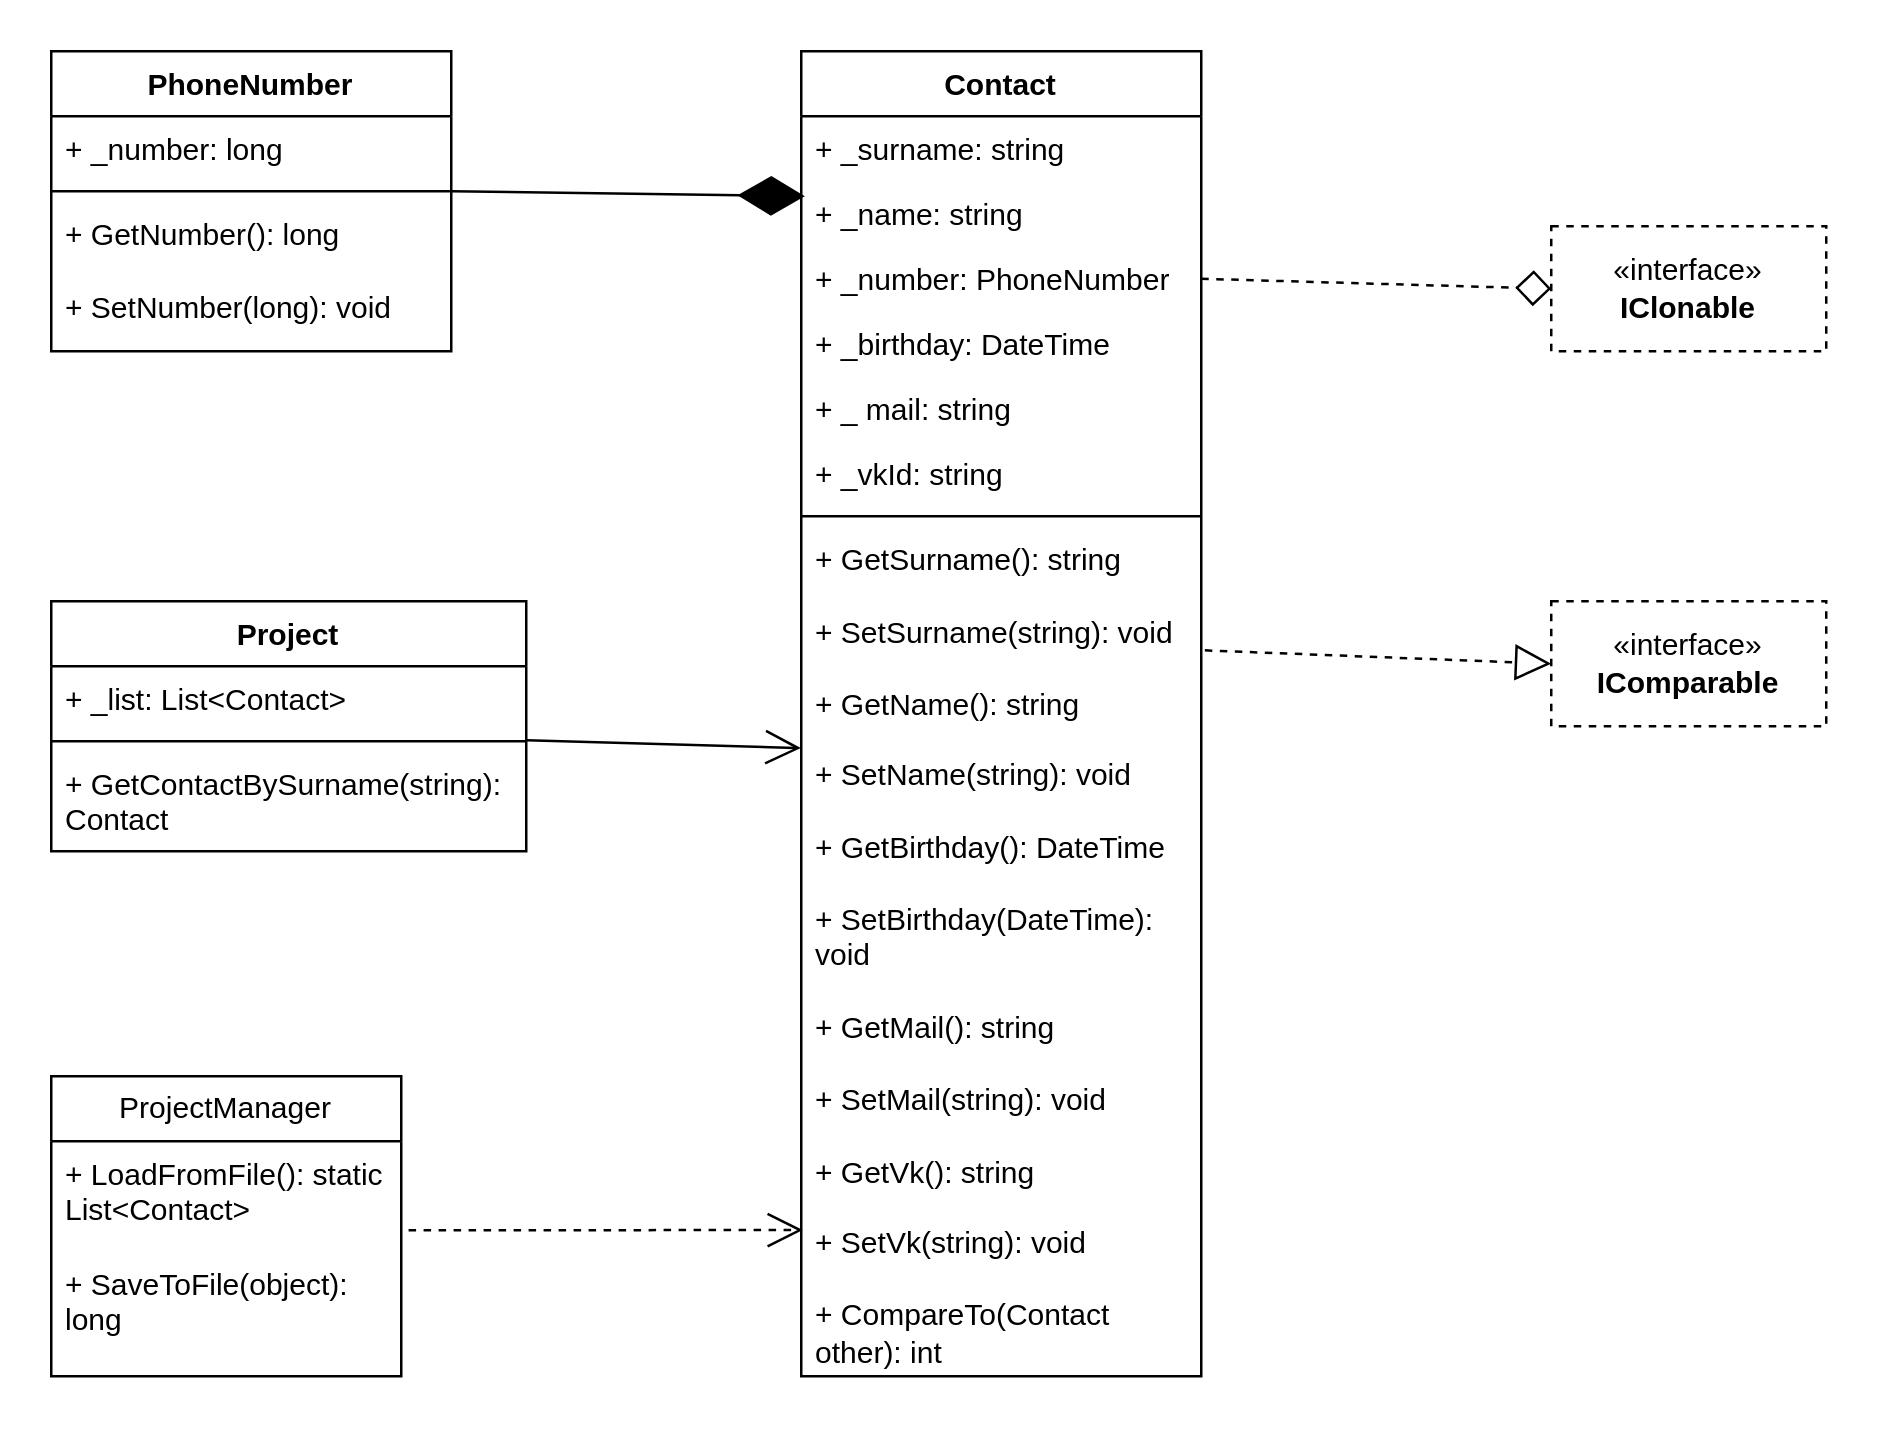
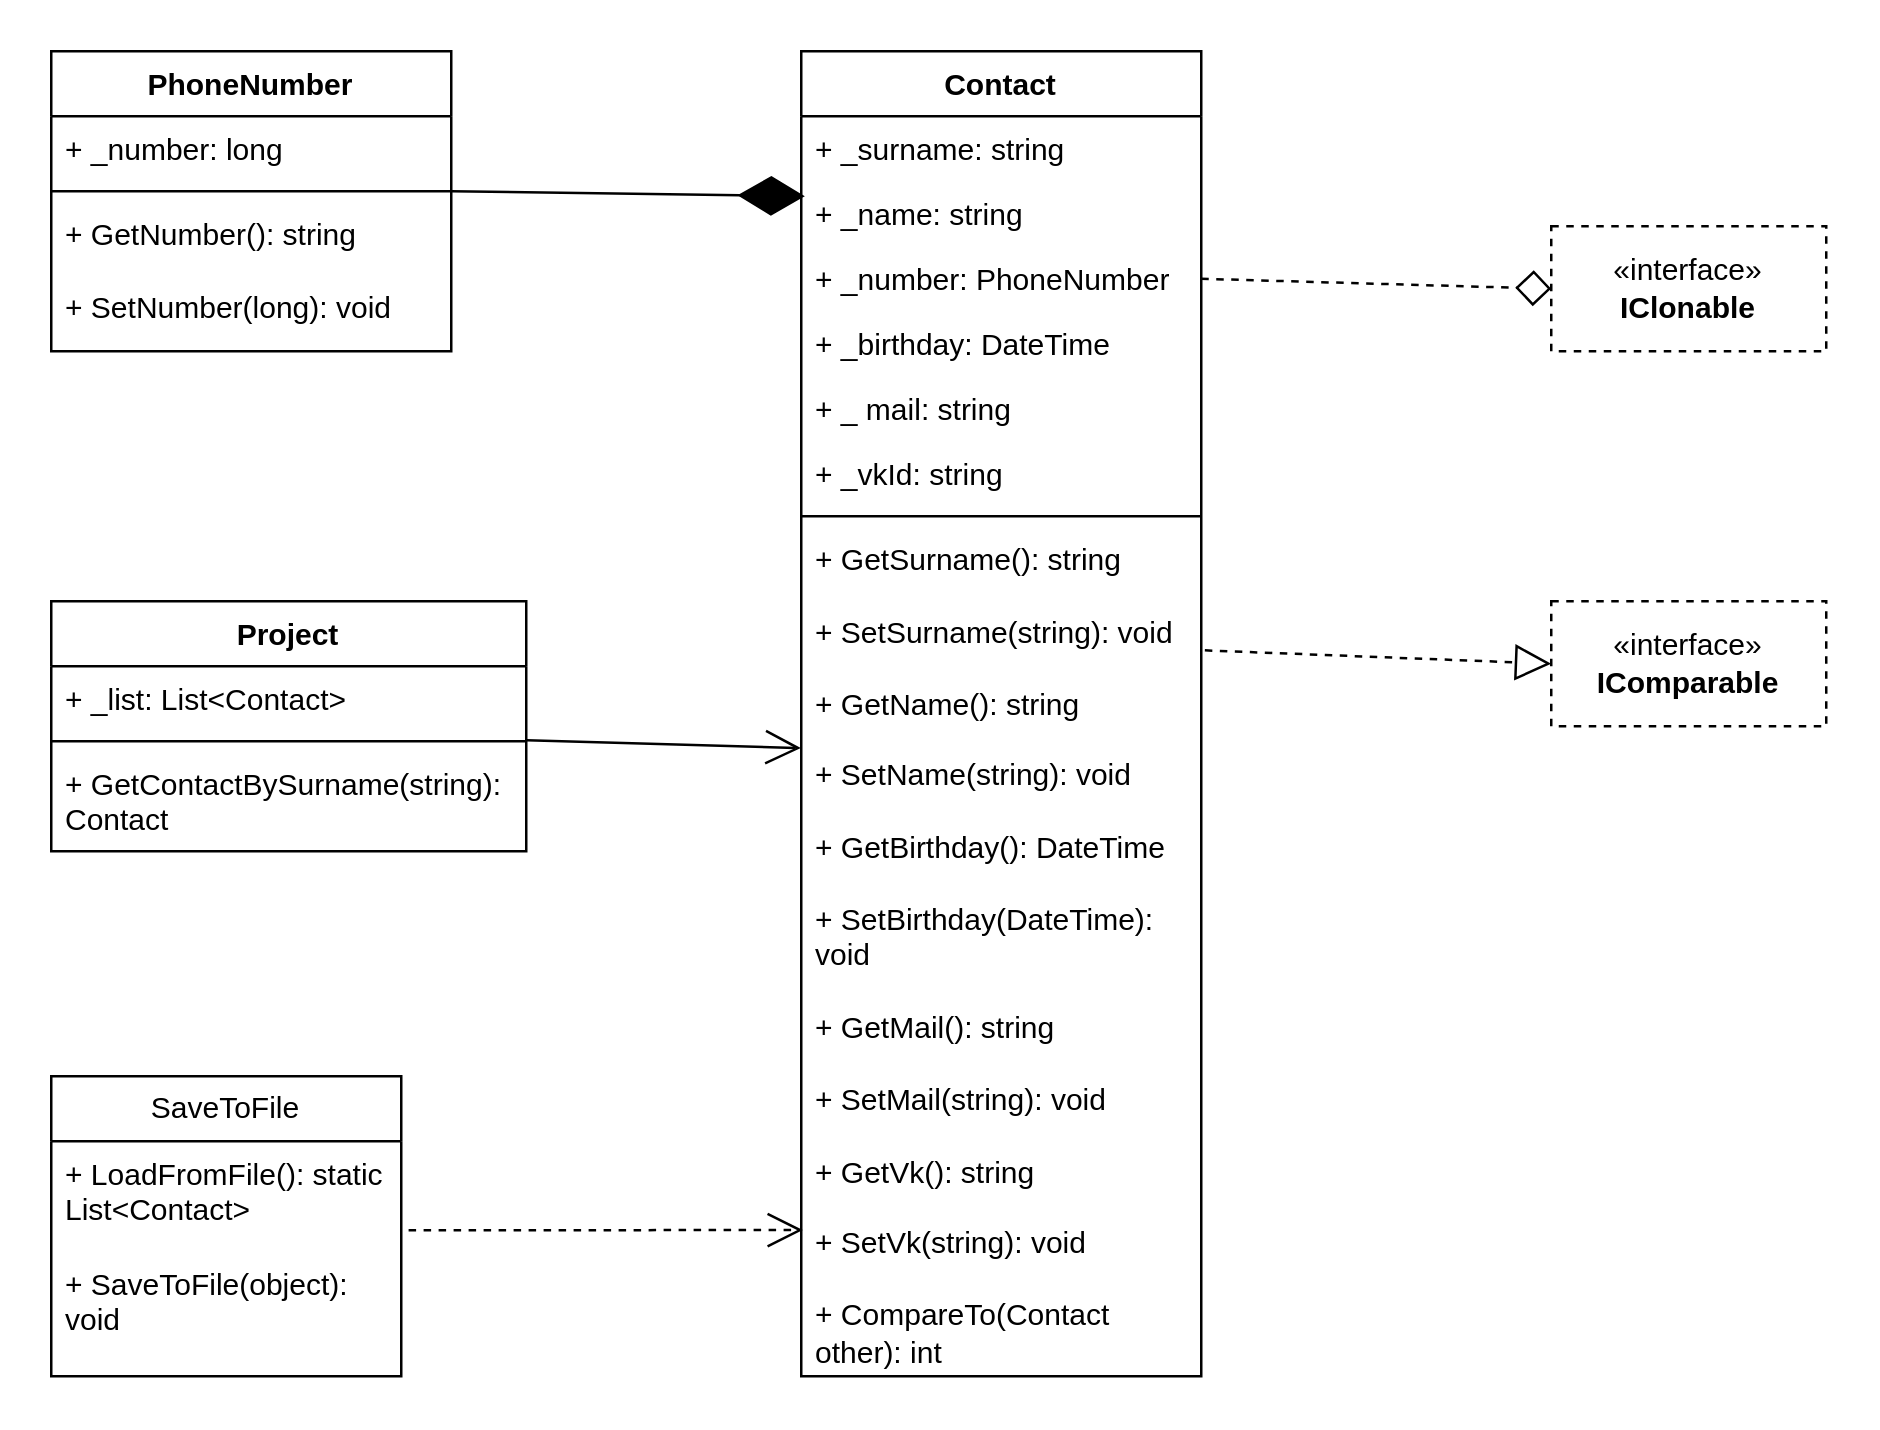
- <mxCell id="14" value="+ GetNumber(): long&lt;div&gt;&lt;br&gt;&lt;/div&gt;&lt;div&gt;+ SetNumber(long): void&lt;br&gt;&lt;/div&gt;" style="text;strokeColor=none;fillColor=none;align=left;verticalAlign=top;spacingLeft=4;spacingRight=4;overflow=hidden;rotatable=0;points=[[0,0.5],[1,0.5]];portConstraint=eastwest;whiteSpace=wrap;html=1;" vertex="1" parent="11"><mxGeometry y="60" width="160" height="60" as="geometry" /></mxCell>
+ <mxCell id="14" value="+ GetNumber(): string&lt;div&gt;&lt;br&gt;&lt;/div&gt;&lt;div&gt;+ SetNumber(long): void&lt;br&gt;&lt;/div&gt;" style="text;strokeColor=none;fillColor=none;align=left;verticalAlign=top;spacingLeft=4;spacingRight=4;overflow=hidden;rotatable=0;points=[[0,0.5],[1,0.5]];portConstraint=eastwest;whiteSpace=wrap;html=1;" vertex="1" parent="11"><mxGeometry y="60" width="160" height="60" as="geometry" /></mxCell>
- <mxCell id="19" value="ProjectManager" style="swimlane;fontStyle=0;childLayout=stackLayout;horizontal=1;startSize=26;fillColor=none;horizontalStack=0;resizeParent=1;resizeParentMax=0;resizeLast=0;collapsible=1;marginBottom=0;whiteSpace=wrap;html=1;" vertex="1" parent="1"><mxGeometry x="20" y="430" width="140" height="120" as="geometry" /></mxCell>
+ <mxCell id="19" value="SaveToFile" style="swimlane;fontStyle=0;childLayout=stackLayout;horizontal=1;startSize=26;fillColor=none;horizontalStack=0;resizeParent=1;resizeParentMax=0;resizeLast=0;collapsible=1;marginBottom=0;whiteSpace=wrap;html=1;" vertex="1" parent="1"><mxGeometry x="20" y="430" width="140" height="120" as="geometry" /></mxCell>
- <mxCell id="21" value="+ SaveToFile(object): long" style="text;strokeColor=none;fillColor=none;align=left;verticalAlign=top;spacingLeft=4;spacingRight=4;overflow=hidden;rotatable=0;points=[[0,0.5],[1,0.5]];portConstraint=eastwest;whiteSpace=wrap;html=1;" vertex="1" parent="19"><mxGeometry y="70" width="140" height="50" as="geometry" /></mxCell>
+ <mxCell id="21" value="+ SaveToFile(object): void" style="text;strokeColor=none;fillColor=none;align=left;verticalAlign=top;spacingLeft=4;spacingRight=4;overflow=hidden;rotatable=0;points=[[0,0.5],[1,0.5]];portConstraint=eastwest;whiteSpace=wrap;html=1;" vertex="1" parent="19"><mxGeometry y="70" width="140" height="50" as="geometry" /></mxCell>
